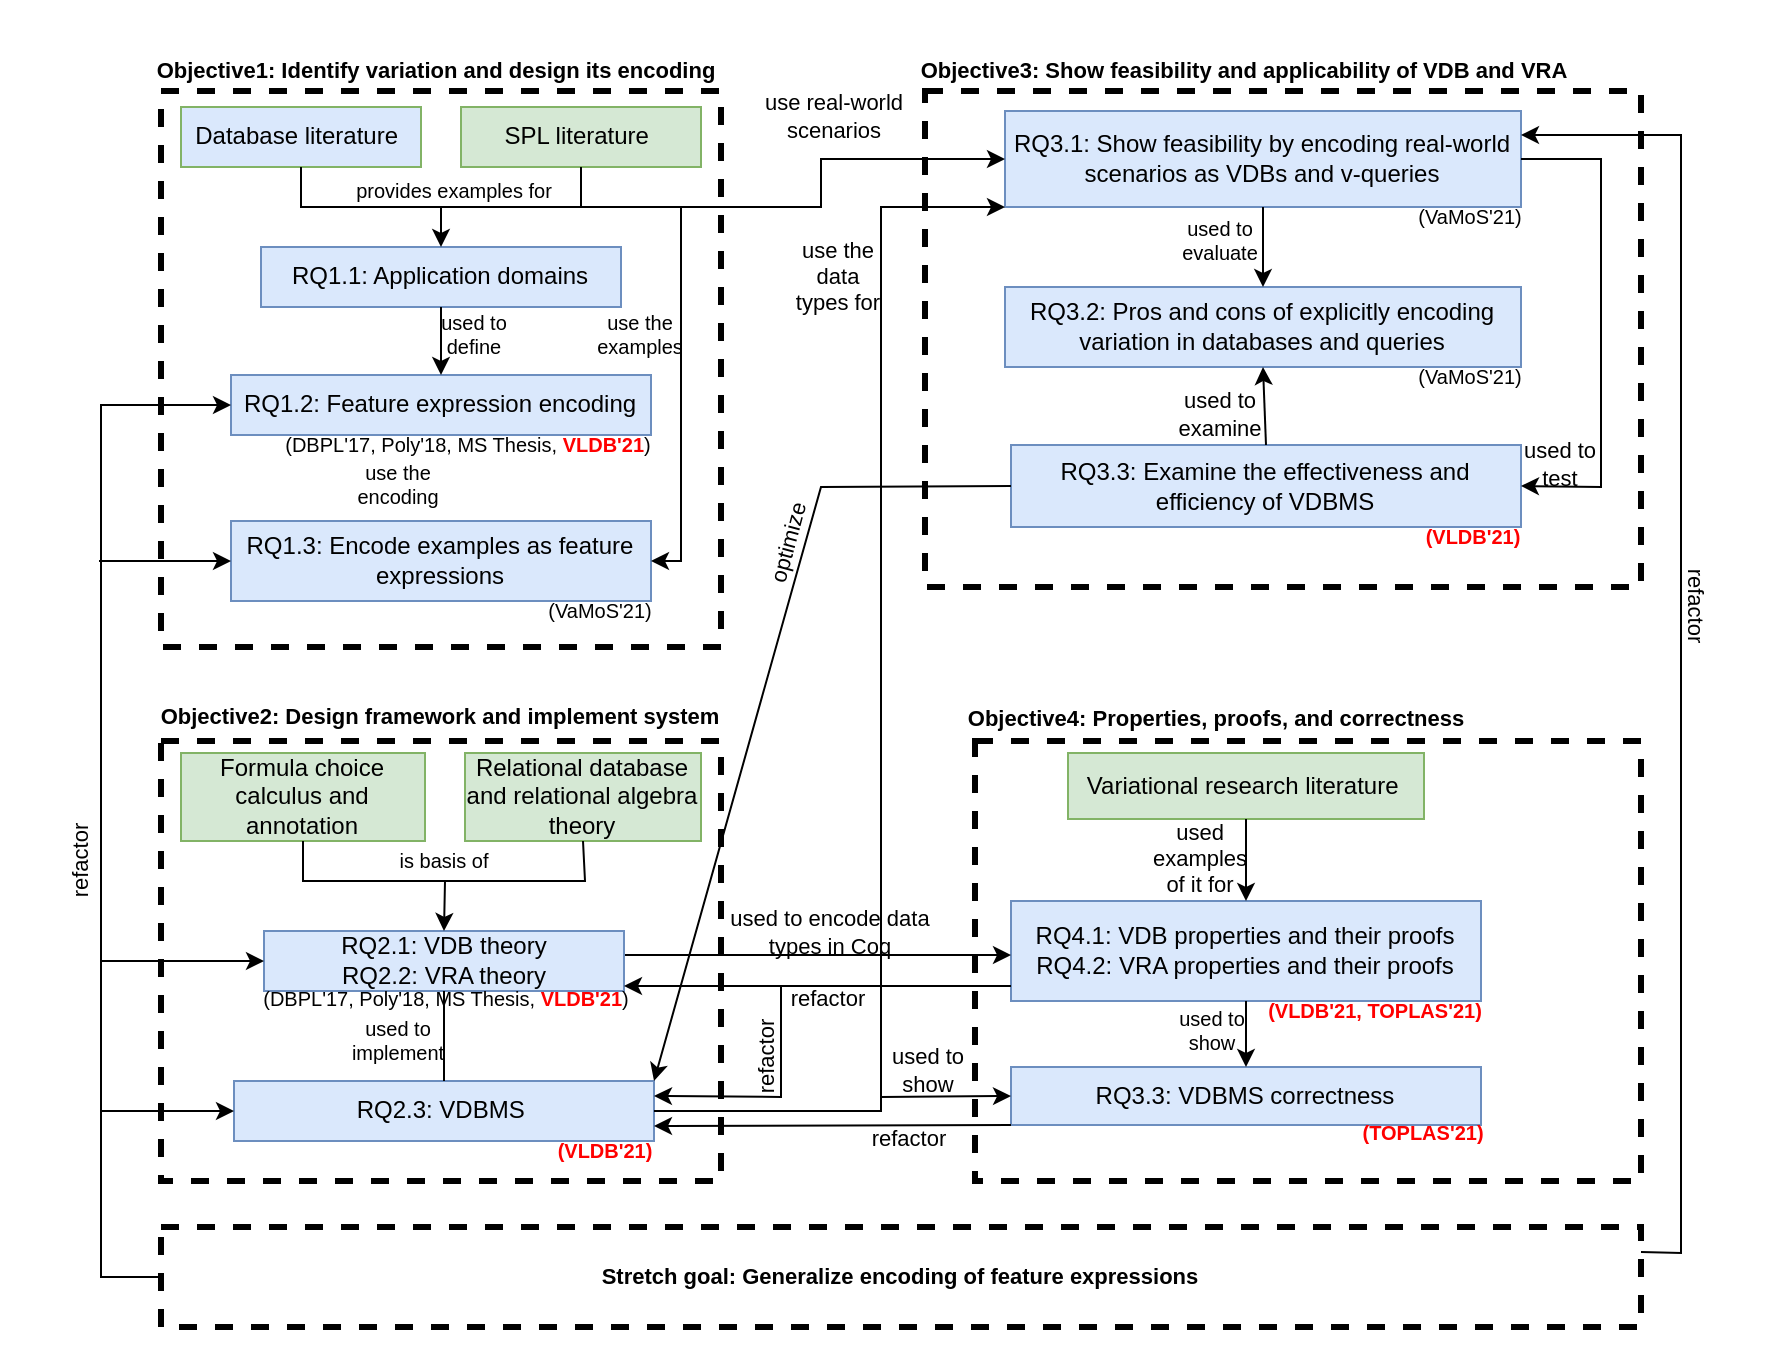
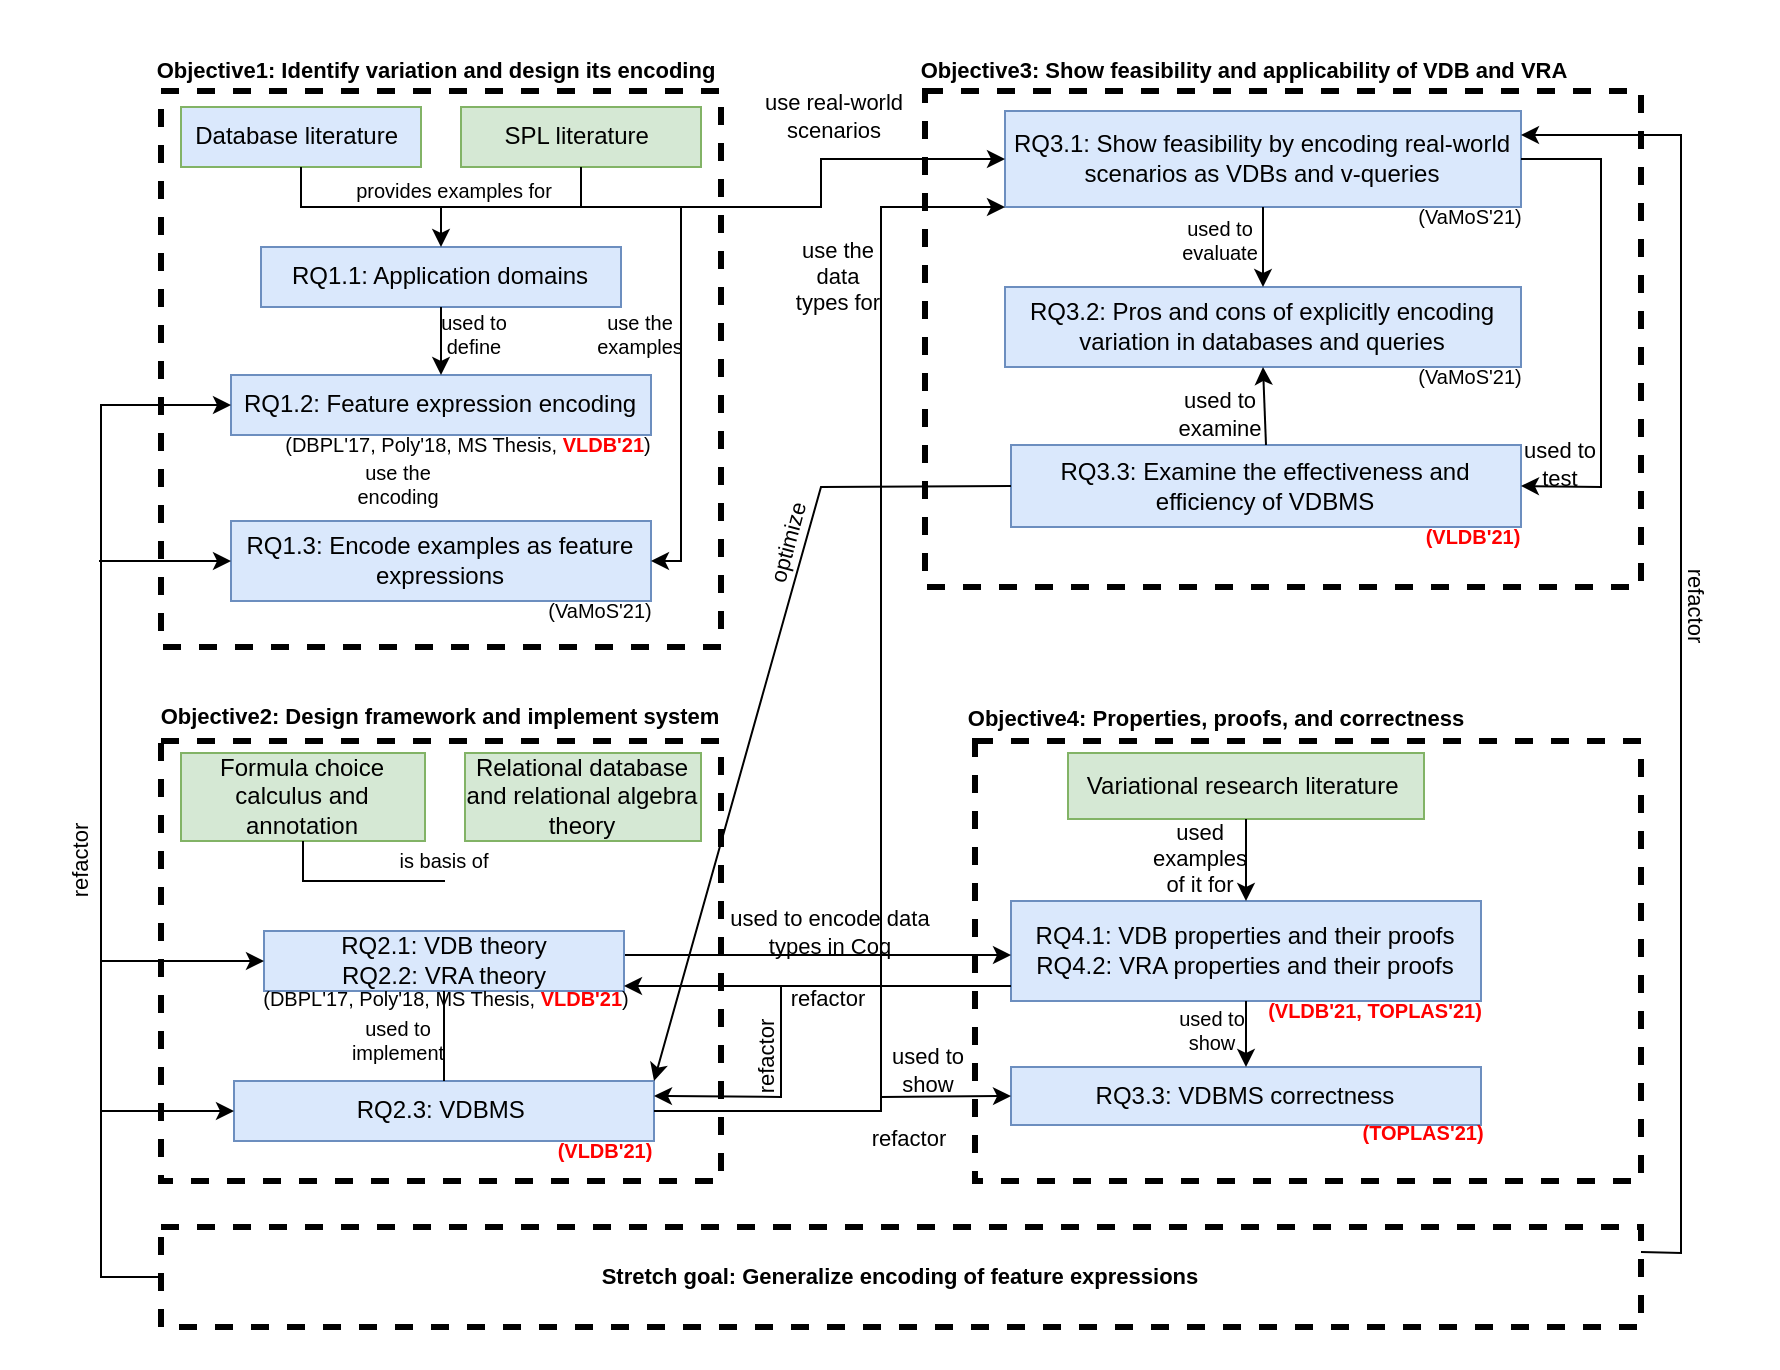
- <mxCell id="24" value="" style="endArrow=classic;html=1;exitX=0.5;exitY=1;exitDx=0;exitDy=0;entryX=0.5;entryY=0;entryDx=0;entryDy=0;rounded=0;" edge="1" parent="1" source="21" target="22"><mxGeometry width="50" height="50" relative="1" as="geometry"><mxPoint x="422" y="616" as="sourcePoint" /><mxPoint x="472" y="566" as="targetPoint" /><Array as="points"><mxPoint x="292" y="440" /><mxPoint x="222" y="440" /></Array></mxGeometry></mxCell>
- <mxCell id="64" value="" style="endArrow=classic;html=1;fontSize=11;fontColor=#000000;exitX=0;exitY=1;exitDx=0;exitDy=0;rounded=0;entryX=1;entryY=0.75;entryDx=0;entryDy=0;" edge="1" parent="1" source="52" target="23"><mxGeometry width="50" height="50" relative="1" as="geometry"><mxPoint x="420" y="553" as="sourcePoint" /><mxPoint x="470" y="503" as="targetPoint" /></mxGeometry></mxCell>
